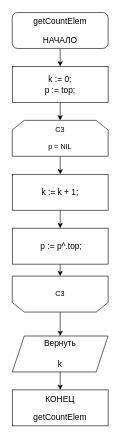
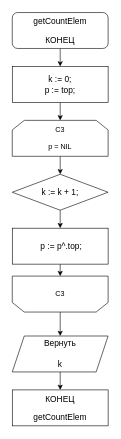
- <mxCell id="3" value="&lt;font&gt;&lt;span style=&quot;font-size: 14px&quot;&gt;getCountElem&lt;/span&gt;&lt;br&gt;&lt;br&gt;&lt;span style=&quot;font-size: 14px&quot;&gt;НАЧАЛО&lt;/span&gt;&lt;br&gt;&lt;/font&gt;" style="rounded=1;whiteSpace=wrap;html=1;" vertex="1" parent="1"><mxGeometry x="20" y="20" width="160" height="60" as="geometry" /></mxCell>
+ <mxCell id="3" value="&lt;font&gt;&lt;span style=&quot;font-size: 14px&quot;&gt;getCountElem&lt;/span&gt;&lt;br&gt;&lt;br&gt;&lt;span style=&quot;font-size: 14px&quot;&gt;КОНЕЦ&lt;/span&gt;&lt;br&gt;&lt;/font&gt;" style="rounded=1;whiteSpace=wrap;html=1;" vertex="1" parent="1"><mxGeometry x="20" y="20" width="160" height="60" as="geometry" /></mxCell>
- <mxCell id="14" value="&lt;font style=&quot;font-size: 14px&quot;&gt;k := k + 1;&lt;/font&gt;" style="rounded=0;whiteSpace=wrap;html=1;" vertex="1" parent="1"><mxGeometry x="20" y="290" width="160" height="60" as="geometry" /></mxCell>
+ <mxCell id="14" value="&lt;font style=&quot;font-size: 14px&quot;&gt;k := k + 1;&lt;/font&gt;" style="rhombus;whiteSpace=wrap;html=1;" vertex="1" parent="1"><mxGeometry x="20" y="290" width="160" height="60" as="geometry" /></mxCell>
